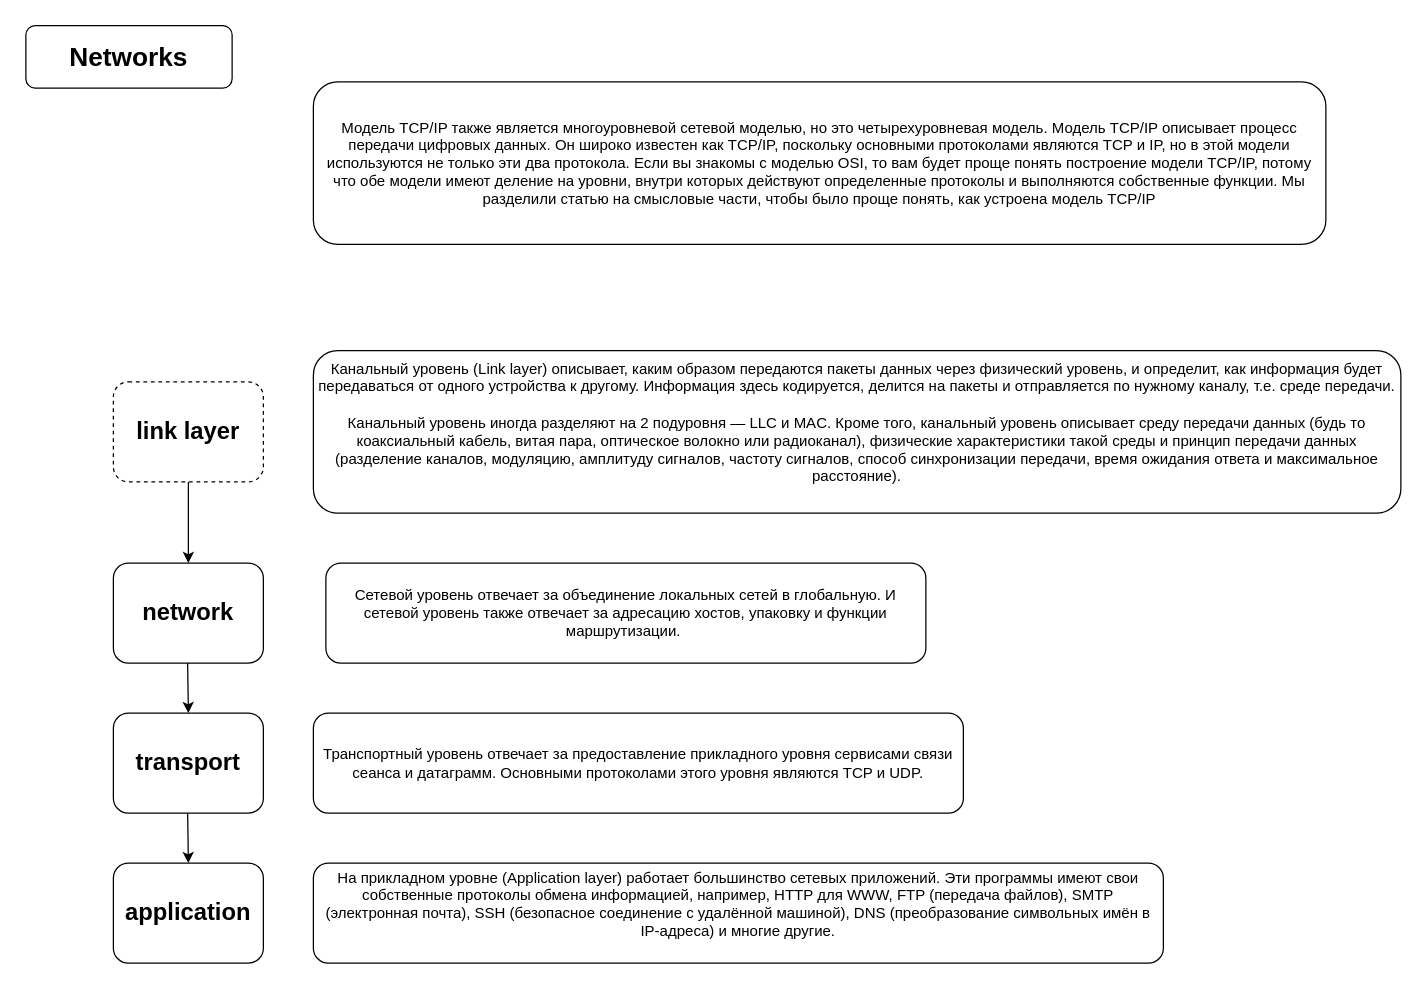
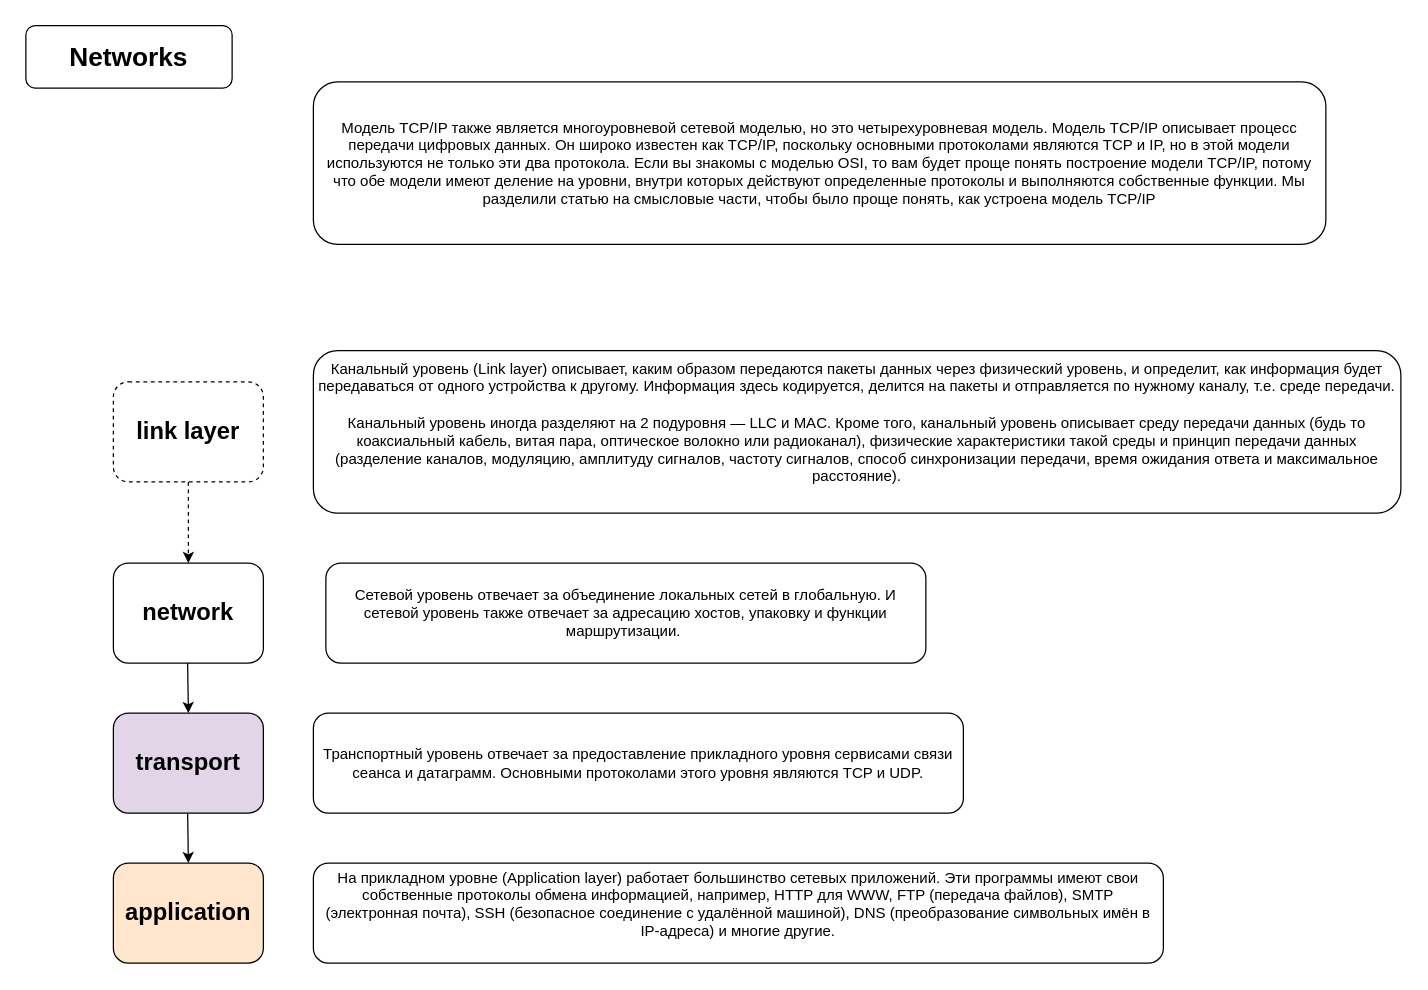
- <mxCell id="12" value="" style="endArrow=classic;html=1;rounded=0;fontSize=19;exitX=0.5;exitY=1;exitDx=0;exitDy=0;entryX=0.5;entryY=0;entryDx=0;entryDy=0;" edge="1" parent="1" source="4" target="6"><mxGeometry width="50" height="50" relative="1" as="geometry"><mxPoint x="730" y="390" as="sourcePoint" /><mxPoint x="780" y="340" as="targetPoint" /></mxGeometry></mxCell>
+ <mxCell id="12" value="" style="endArrow=classic;html=1;rounded=0;fontSize=19;exitX=0.5;exitY=1;exitDx=0;exitDy=0;entryX=0.5;entryY=0;entryDx=0;entryDy=0;dashed=1;" edge="1" parent="1" source="4" target="6"><mxGeometry width="50" height="50" relative="1" as="geometry"><mxPoint x="730" y="390" as="sourcePoint" /><mxPoint x="780" y="340" as="targetPoint" /></mxGeometry></mxCell>
- <mxCell id="11" value="transport" style="rounded=1;whiteSpace=wrap;html=1;fontStyle=1;fontSize=19;" vertex="1" parent="1"><mxGeometry x="90" y="570" width="120" height="80" as="geometry" /></mxCell>
+ <mxCell id="11" value="transport" style="rounded=1;whiteSpace=wrap;html=1;fontStyle=1;fontSize=19;fillColor=#e1d5e7;" vertex="1" parent="1"><mxGeometry x="90" y="570" width="120" height="80" as="geometry" /></mxCell>
- <mxCell id="9" value="application" style="rounded=1;whiteSpace=wrap;html=1;fontStyle=1;fontSize=19;" vertex="1" parent="1"><mxGeometry x="90" y="690" width="120" height="80" as="geometry" /></mxCell>
+ <mxCell id="9" value="application" style="rounded=1;whiteSpace=wrap;html=1;fontStyle=1;fontSize=19;fillColor=#ffe6cc;" vertex="1" parent="1"><mxGeometry x="90" y="690" width="120" height="80" as="geometry" /></mxCell>
